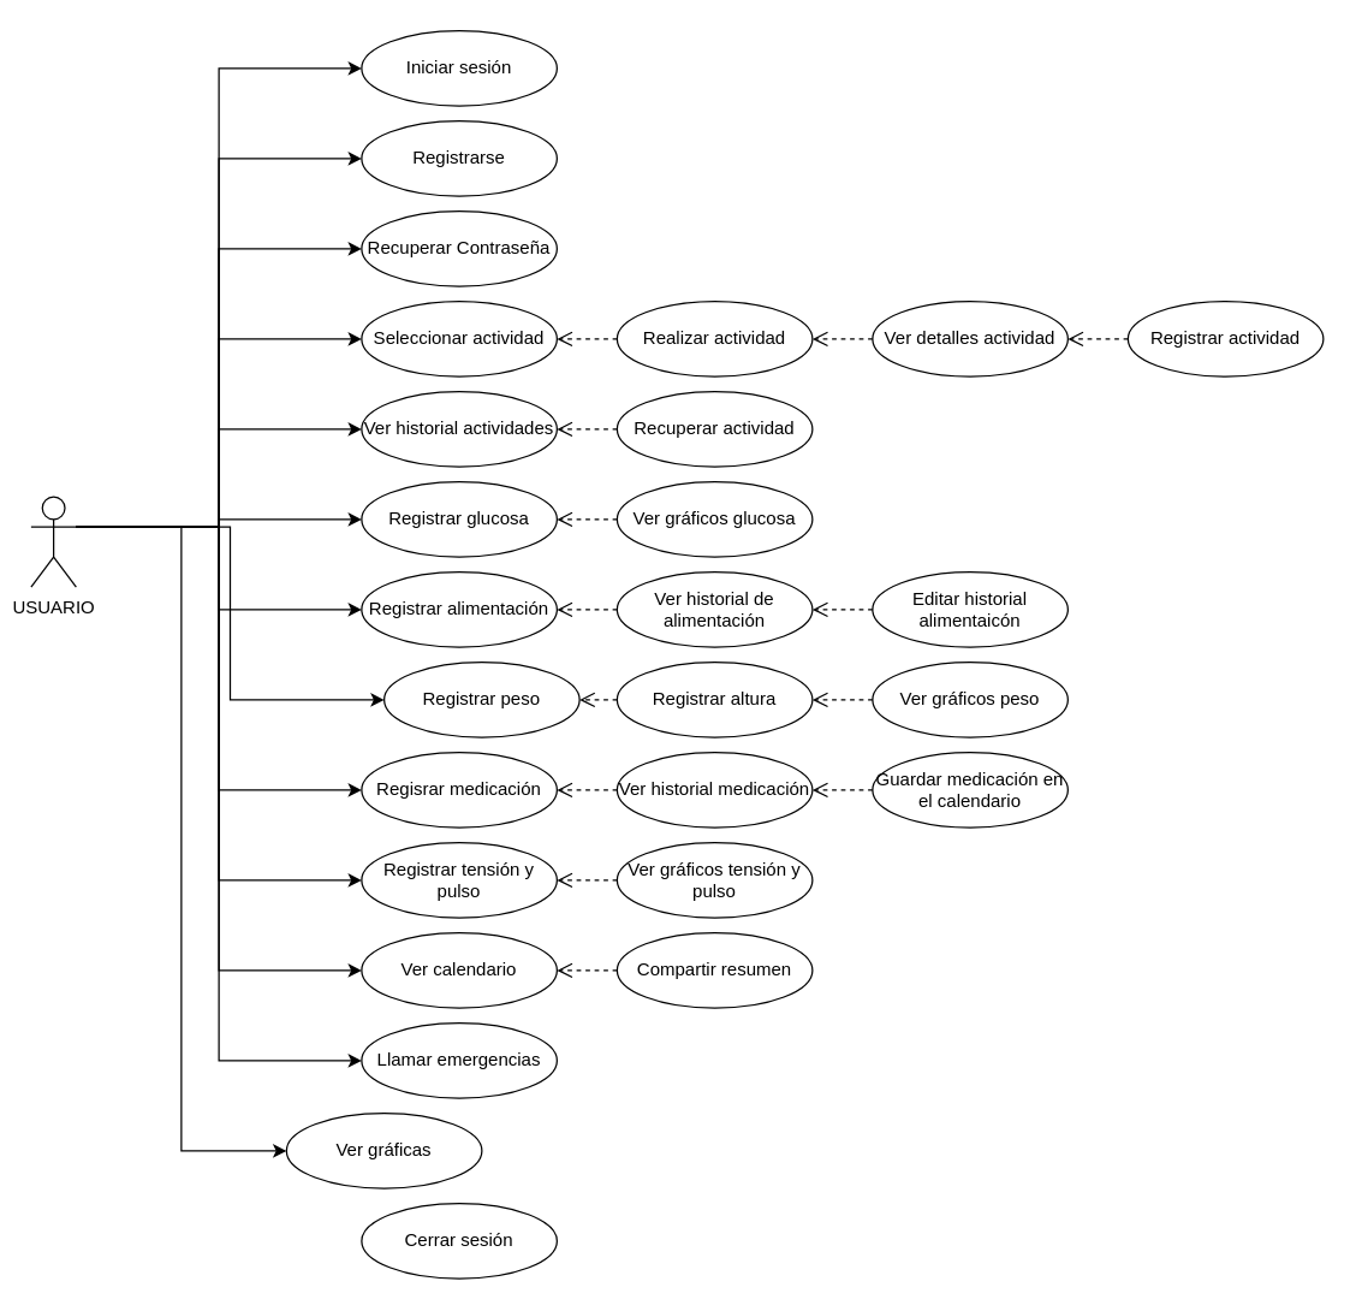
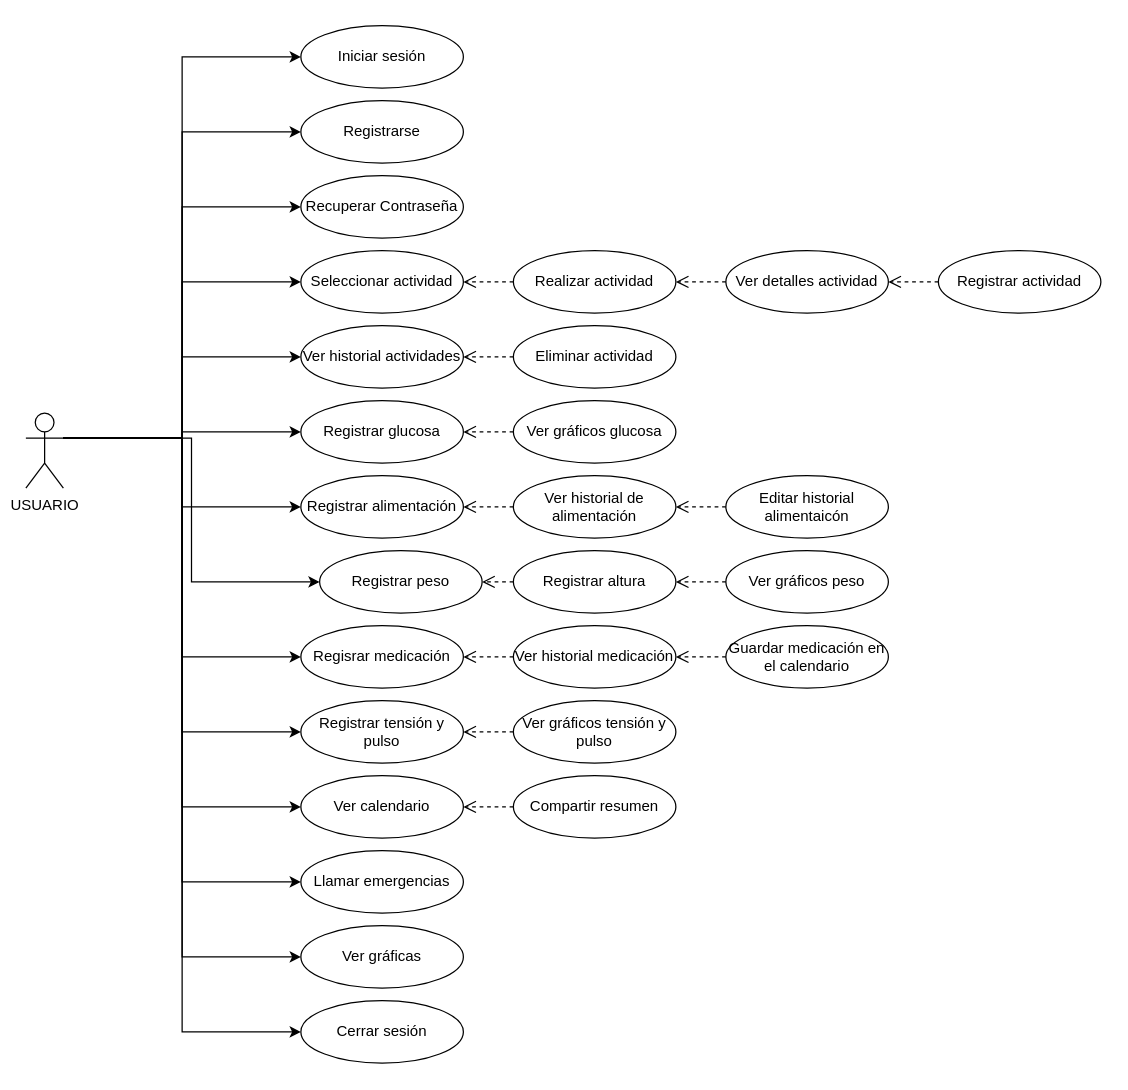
- <mxCell id="27" value="&lt;div&gt;Recuperar actividad&lt;/div&gt;" style="ellipse;whiteSpace=wrap;html=1;" vertex="1" parent="1"><mxGeometry x="410" y="260" width="130" height="50" as="geometry" /></mxCell>
+ <mxCell id="27" value="&lt;div&gt;Eliminar actividad&lt;/div&gt;" style="ellipse;whiteSpace=wrap;html=1;" vertex="1" parent="1"><mxGeometry x="410" y="260" width="130" height="50" as="geometry" /></mxCell>
- <mxCell id="43" value="&lt;div&gt;Ver gráficas&lt;/div&gt;" style="ellipse;whiteSpace=wrap;html=1;" vertex="1" parent="1"><mxGeometry x="190" y="740" width="130" height="50" as="geometry" /></mxCell>
+ <mxCell id="43" value="&lt;div&gt;Ver gráficas&lt;/div&gt;" style="ellipse;whiteSpace=wrap;html=1;" vertex="1" parent="1"><mxGeometry x="240" y="740" width="130" height="50" as="geometry" /></mxCell>
+ <mxCell id="15" style="edgeStyle=orthogonalEdgeStyle;rounded=0;orthogonalLoop=1;jettySize=auto;html=1;exitX=1;exitY=0.333;exitDx=0;exitDy=0;exitPerimeter=0;entryX=0;entryY=0.5;entryDx=0;entryDy=0;" edge="1" parent="1" source="16" target="44"><mxGeometry relative="1" as="geometry" /></mxCell>
